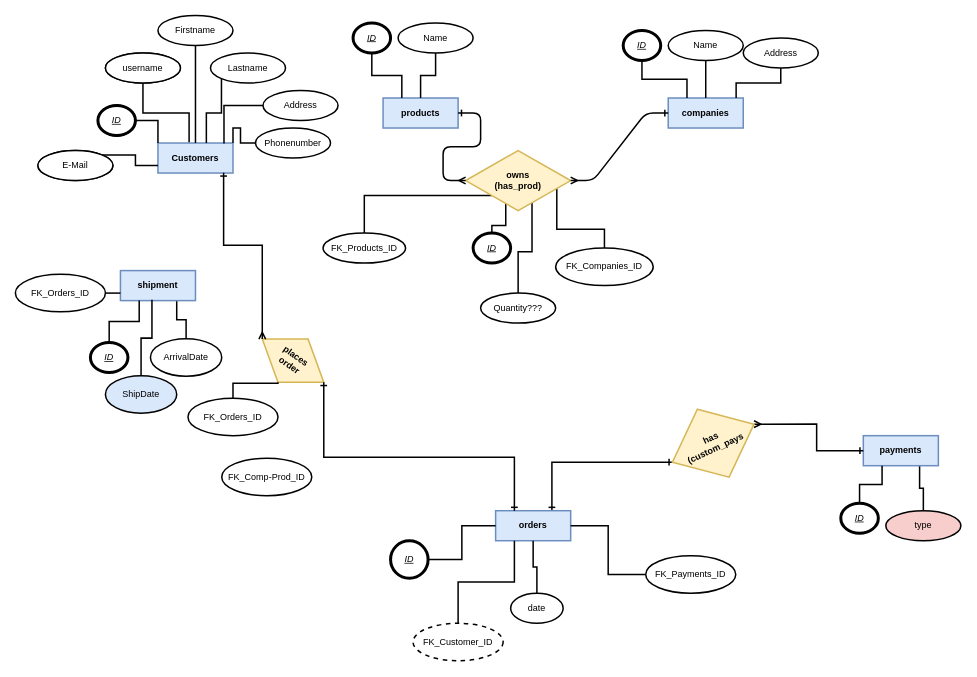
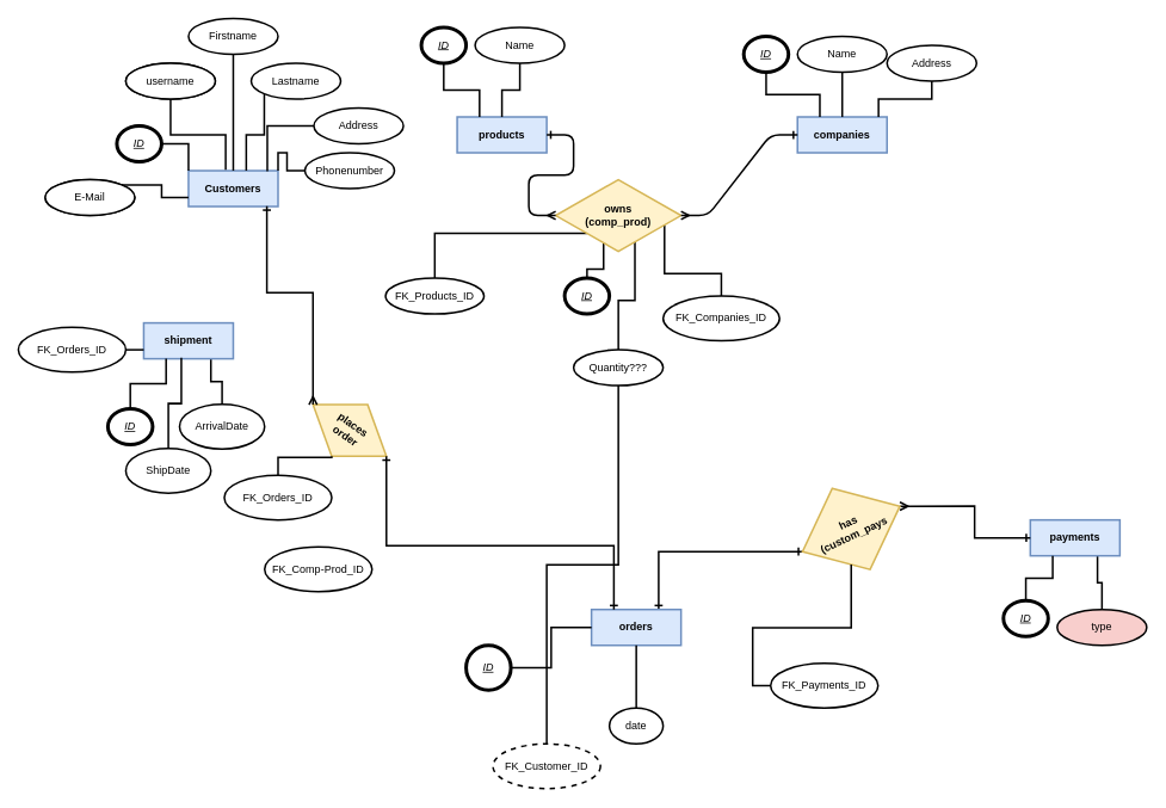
- <mxCell id="44" value="&lt;b&gt;owns&lt;br&gt;(has_prod)&lt;/b&gt;" style="shape=rhombus;perimeter=rhombusPerimeter;whiteSpace=wrap;html=1;align=center;strokeWidth=2;fillColor=#fff2cc;strokeColor=#d6b656;" vertex="1" parent="1"><mxGeometry x="620" y="200" width="140" height="80" as="geometry" /></mxCell>
+ <mxCell id="44" value="&lt;b&gt;owns&lt;br&gt;(comp_prod)&lt;/b&gt;" style="shape=rhombus;perimeter=rhombusPerimeter;whiteSpace=wrap;html=1;align=center;strokeWidth=2;fillColor=#fff2cc;strokeColor=#d6b656;" vertex="1" parent="1"><mxGeometry x="620" y="200" width="140" height="80" as="geometry" /></mxCell>
- <mxCell id="74" value="ShipDate" style="ellipse;whiteSpace=wrap;html=1;align=center;strokeWidth=2;fillColor=#dae8fc;" vertex="1" parent="1"><mxGeometry x="140" y="500" width="95" height="50" as="geometry" /></mxCell>
+ <mxCell id="74" value="ShipDate" style="ellipse;whiteSpace=wrap;html=1;align=center;strokeWidth=2;" vertex="1" parent="1"><mxGeometry x="140" y="500" width="95" height="50" as="geometry" /></mxCell>
- <mxCell id="68" style="edgeStyle=orthogonalEdgeStyle;rounded=0;orthogonalLoop=1;jettySize=auto;html=1;exitX=0;exitY=0.5;exitDx=0;exitDy=0;entryX=1;entryY=0.5;entryDx=0;entryDy=0;startArrow=none;startFill=0;endArrow=none;endFill=0;strokeWidth=2;" edge="1" parent="61" source="69" target="62"><mxGeometry relative="1" as="geometry"><mxPoint x="350" y="80" as="sourcePoint" /></mxGeometry></mxCell>
+ <mxCell id="68" style="edgeStyle=orthogonalEdgeStyle;rounded=0;orthogonalLoop=1;jettySize=auto;html=1;exitX=0;exitY=0.5;exitDx=0;exitDy=0;startArrow=none;startFill=0;endArrow=none;endFill=0;strokeWidth=2;" edge="1" parent="61" source="69" target="60"><mxGeometry relative="1" as="geometry"><mxPoint x="350" y="80" as="sourcePoint" /></mxGeometry></mxCell>
- <mxCell id="66" style="edgeStyle=orthogonalEdgeStyle;rounded=0;orthogonalLoop=1;jettySize=auto;html=1;exitX=0.5;exitY=0;exitDx=0;exitDy=0;entryX=0.25;entryY=1;entryDx=0;entryDy=0;startArrow=none;startFill=0;endArrow=none;endFill=0;strokeWidth=2;" edge="1" parent="61" source="67" target="62"><mxGeometry relative="1" as="geometry" /></mxCell>
+ <mxCell id="66" style="edgeStyle=orthogonalEdgeStyle;rounded=0;orthogonalLoop=1;jettySize=auto;html=1;exitX=0.5;exitY=0;exitDx=0;exitDy=0;startArrow=none;startFill=0;endArrow=none;endFill=0;strokeWidth=2;" edge="1" parent="61" source="67" target="46"><mxGeometry relative="1" as="geometry" /></mxCell>
- <mxCell id="64" value="date" style="ellipse;whiteSpace=wrap;html=1;align=center;strokeWidth=2;" vertex="1" parent="61"><mxGeometry x="160" y="110" width="70" height="40" as="geometry" /></mxCell>
+ <mxCell id="64" value="date" style="ellipse;whiteSpace=wrap;html=1;align=center;strokeWidth=2;" vertex="1" parent="61"><mxGeometry x="160" y="110" width="60" height="40" as="geometry" /></mxCell>
